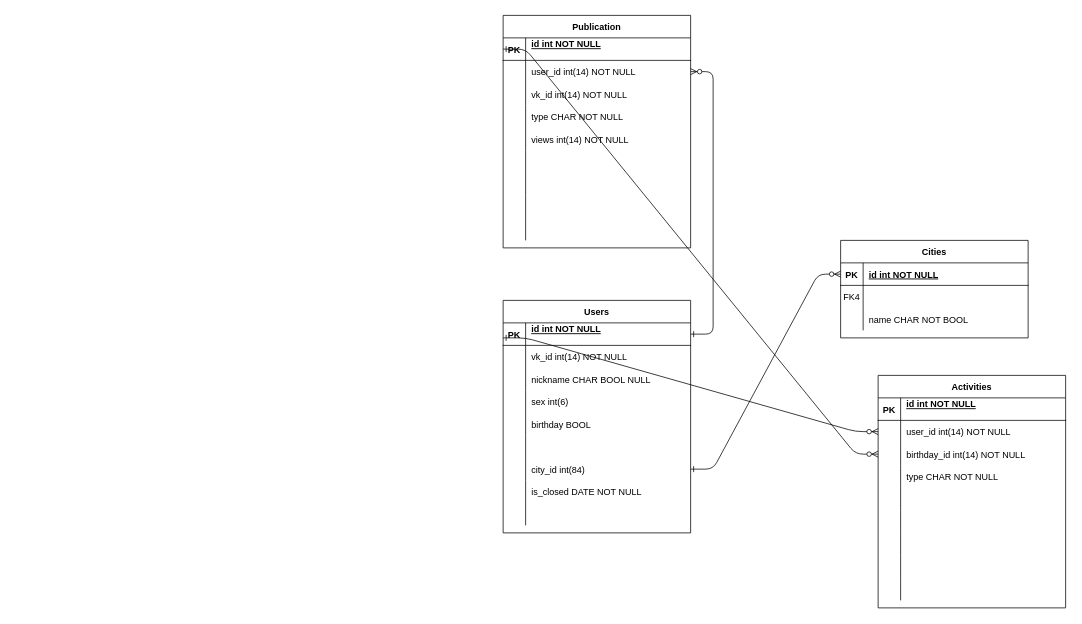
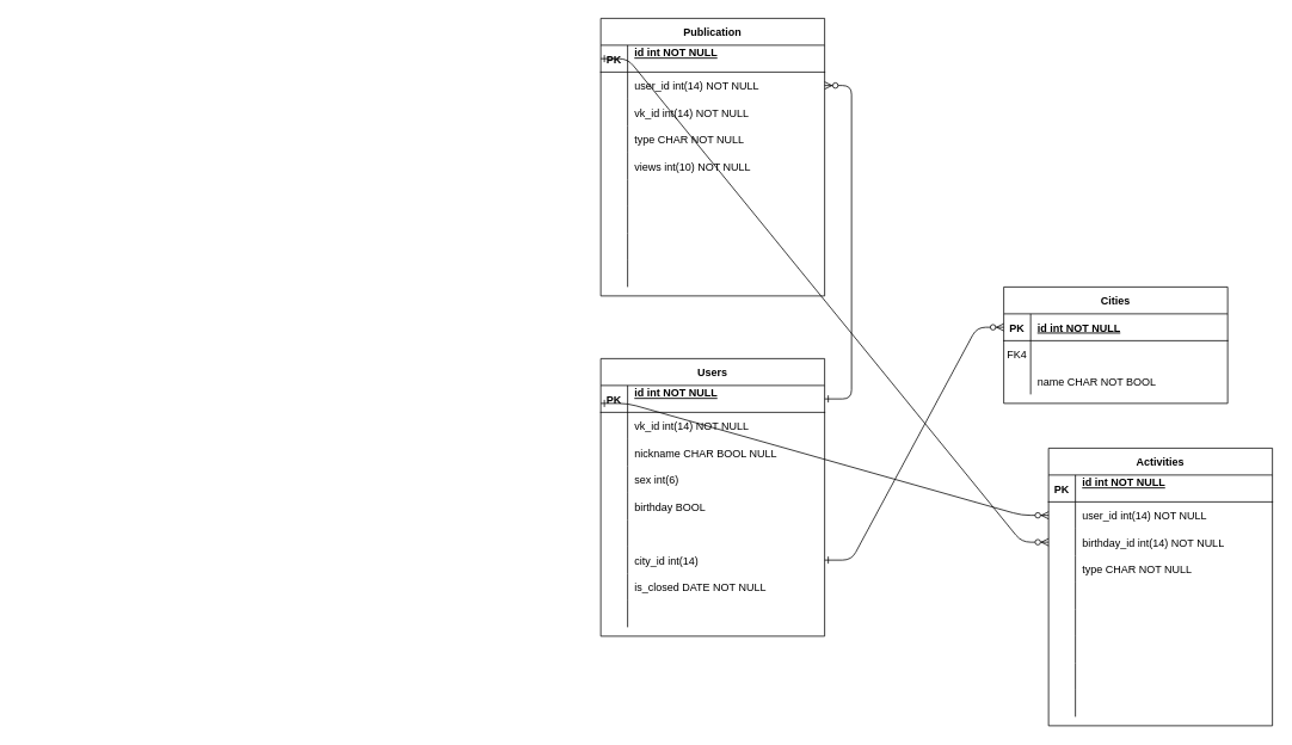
- <mxCell id="99" value="views int(14) NOT NULL" style="shape=partialRectangle;overflow=hidden;connectable=0;fillColor=none;top=0;left=0;bottom=0;right=0;align=left;spacingLeft=6;" parent="1" vertex="1"><mxGeometry x="700" y="170" width="220" height="30" as="geometry"><mxRectangle width="220" height="30" as="alternateBounds" /></mxGeometry></mxCell>
+ <mxCell id="99" value="views int(10) NOT NULL" style="shape=partialRectangle;overflow=hidden;connectable=0;fillColor=none;top=0;left=0;bottom=0;right=0;align=left;spacingLeft=6;" parent="1" vertex="1"><mxGeometry x="700" y="170" width="220" height="30" as="geometry"><mxRectangle width="220" height="30" as="alternateBounds" /></mxGeometry></mxCell>
- <mxCell id="23" value="city_id int(84)" style="shape=partialRectangle;overflow=hidden;connectable=0;fillColor=none;top=0;left=0;bottom=0;right=0;align=left;spacingLeft=6;" parent="21" vertex="1"><mxGeometry x="30" width="220" height="30" as="geometry"><mxRectangle width="220" height="30" as="alternateBounds" /></mxGeometry></mxCell>
+ <mxCell id="23" value="city_id int(14)" style="shape=partialRectangle;overflow=hidden;connectable=0;fillColor=none;top=0;left=0;bottom=0;right=0;align=left;spacingLeft=6;" parent="21" vertex="1"><mxGeometry x="30" width="220" height="30" as="geometry"><mxRectangle width="220" height="30" as="alternateBounds" /></mxGeometry></mxCell>
